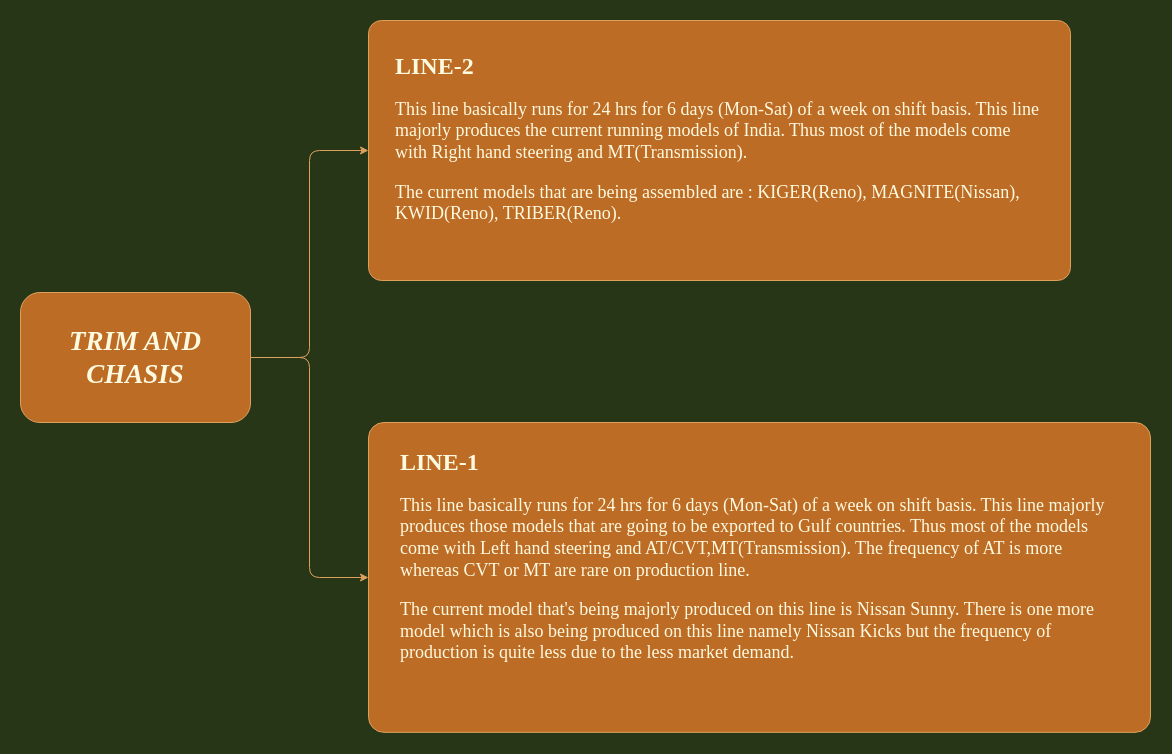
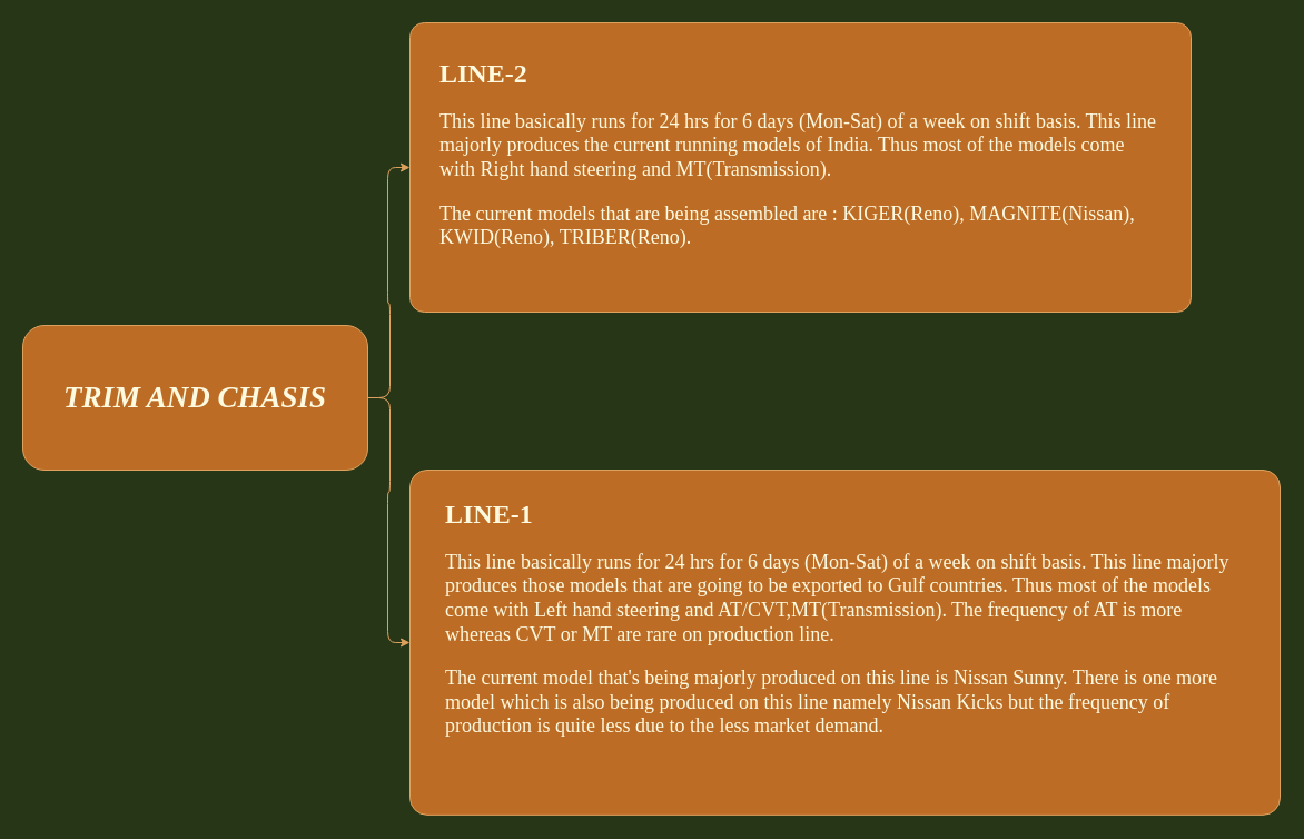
- <mxCell id="5" value="&lt;b&gt;&lt;font size=&quot;1&quot; face=&quot;Verdana&quot;&gt;&lt;i style=&quot;font-size: 27px;&quot;&gt;TRIM AND CHASIS&lt;/i&gt;&lt;/font&gt;&lt;/b&gt;" style="rounded=1;whiteSpace=wrap;html=1;sketch=0;fontColor=#FEFAE0;strokeColor=#DDA15E;fillColor=#BC6C25;" vertex="1" parent="1"><mxGeometry x="20" y="292" width="230" height="130" as="geometry" /></mxCell>
+ <mxCell id="5" value="&lt;b&gt;&lt;font size=&quot;1&quot; face=&quot;Verdana&quot;&gt;&lt;i style=&quot;font-size: 27px;&quot;&gt;TRIM AND CHASIS&lt;/i&gt;&lt;/font&gt;&lt;/b&gt;" style="rounded=1;whiteSpace=wrap;html=1;sketch=0;fontColor=#FEFAE0;strokeColor=#DDA15E;fillColor=#BC6C25;" vertex="1" parent="1"><mxGeometry x="20" y="292" width="310" height="130" as="geometry" /></mxCell>
